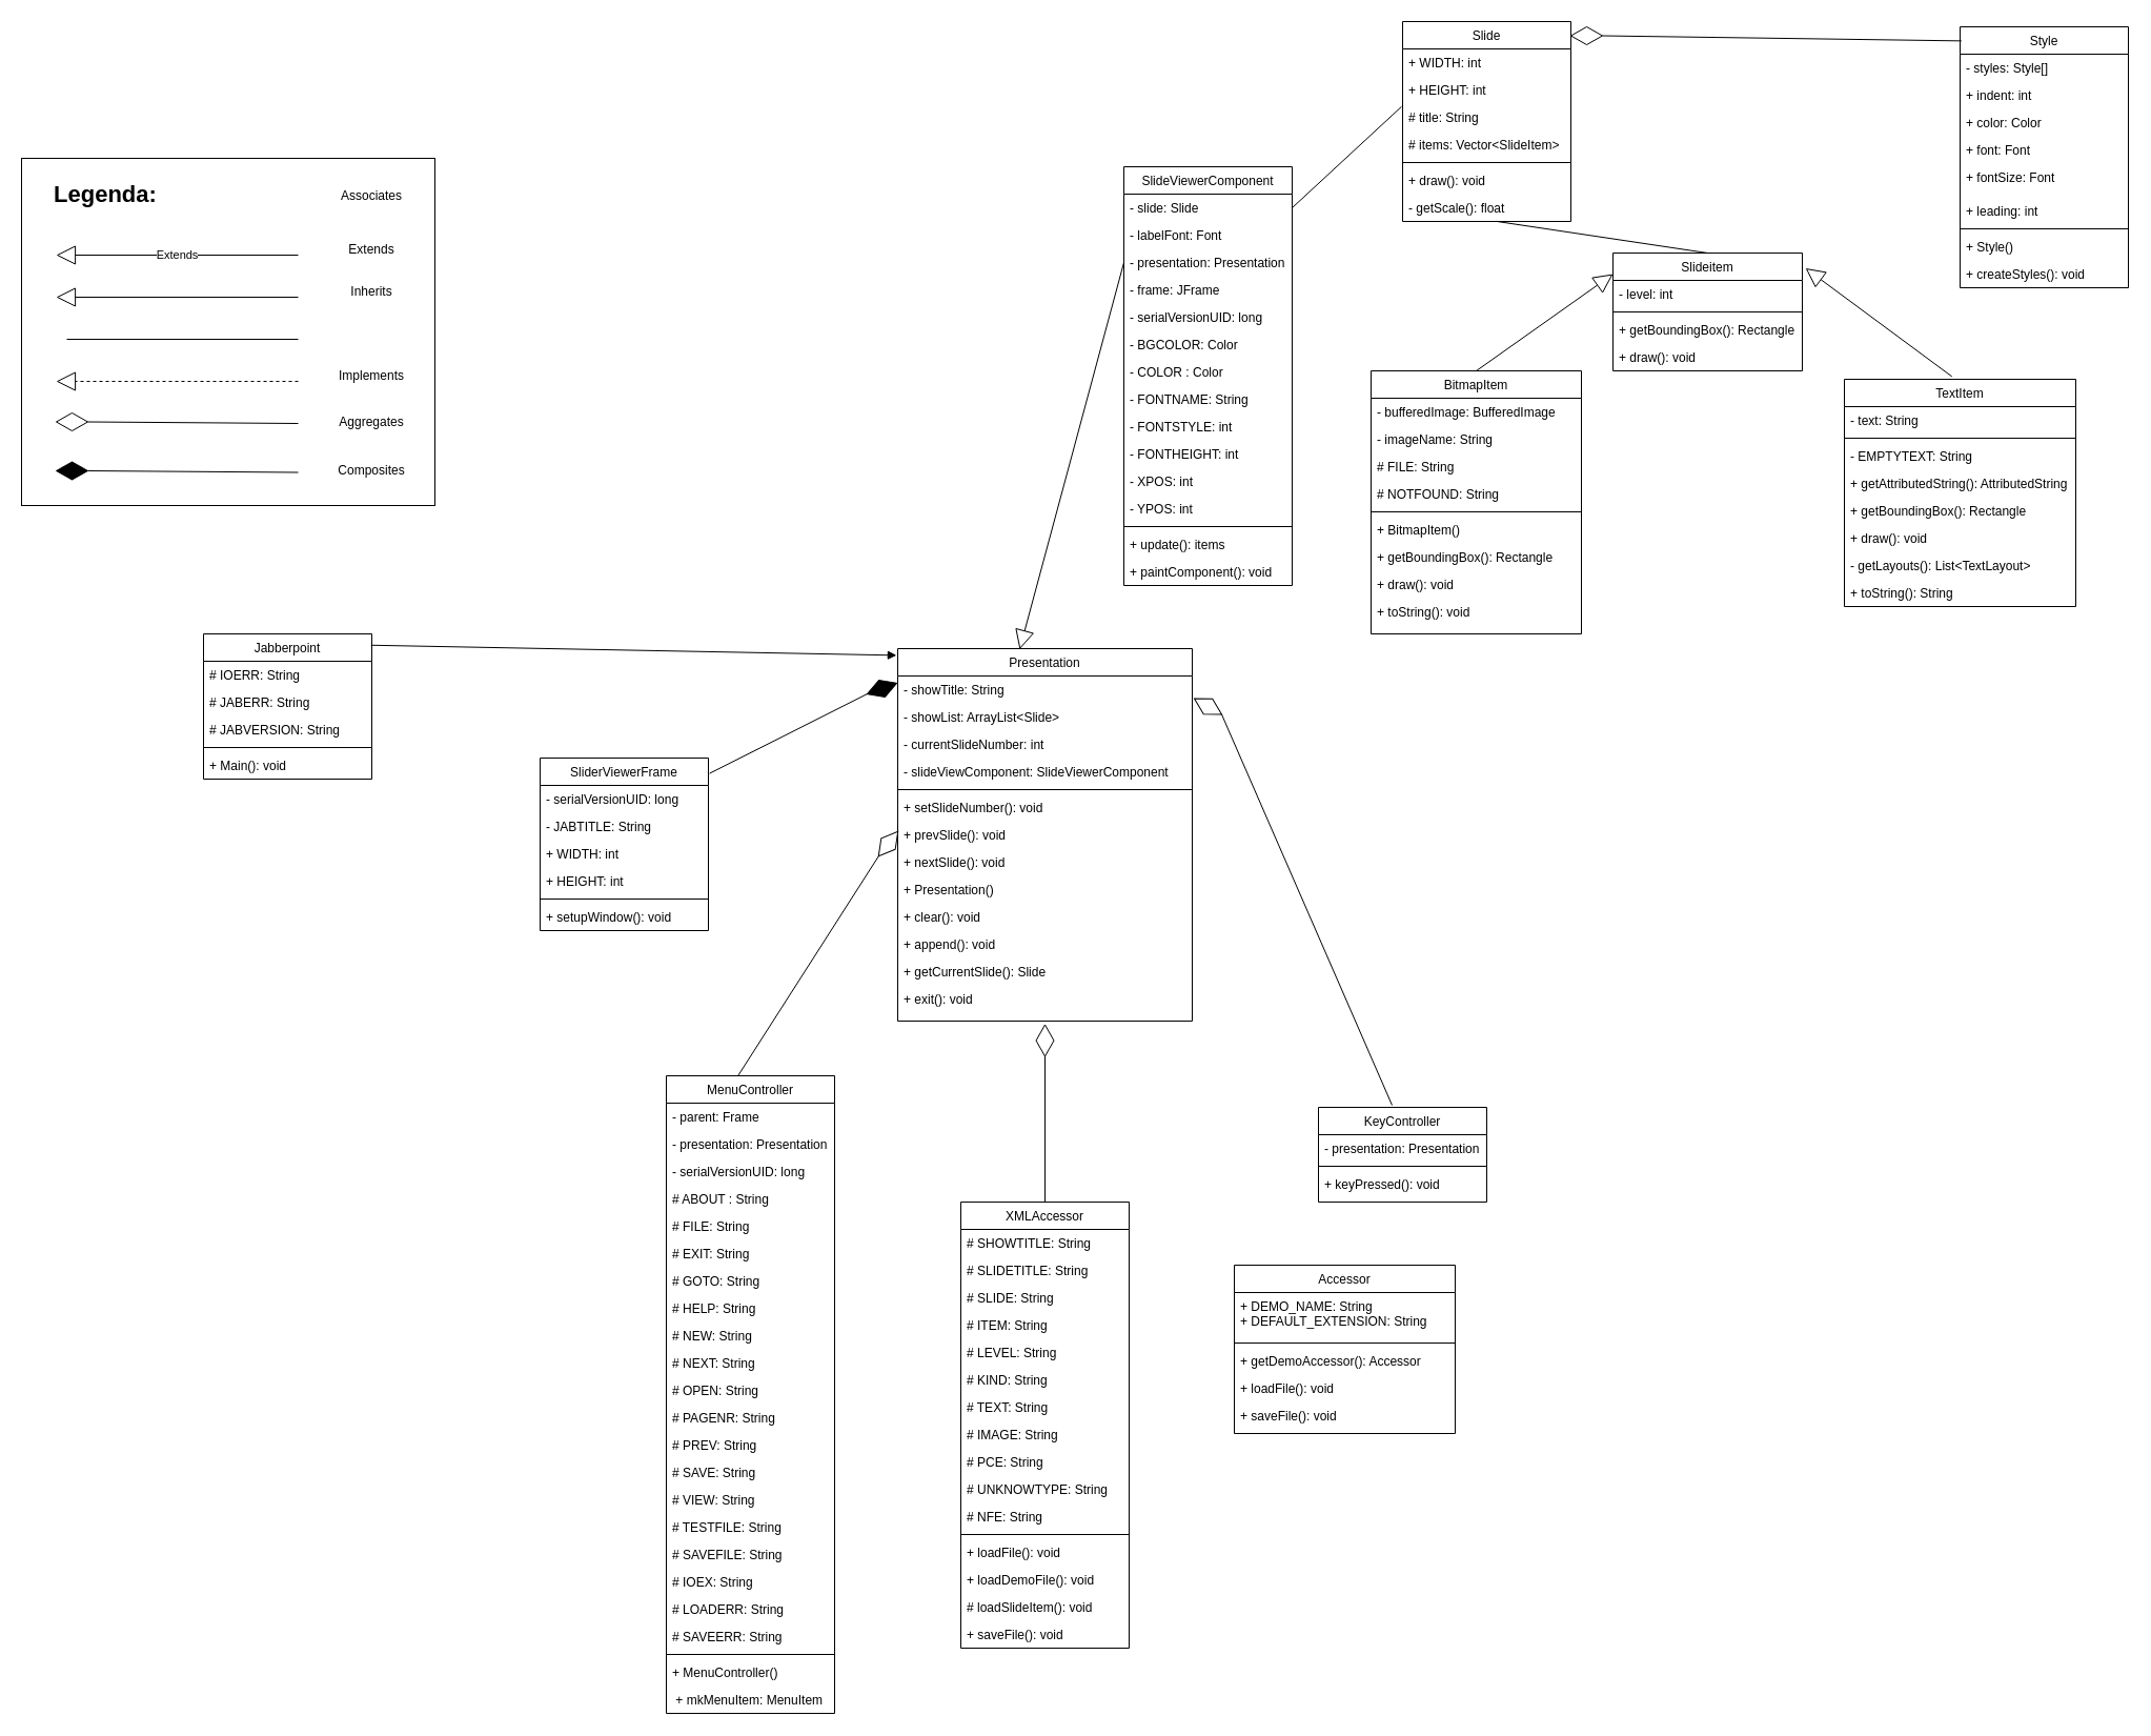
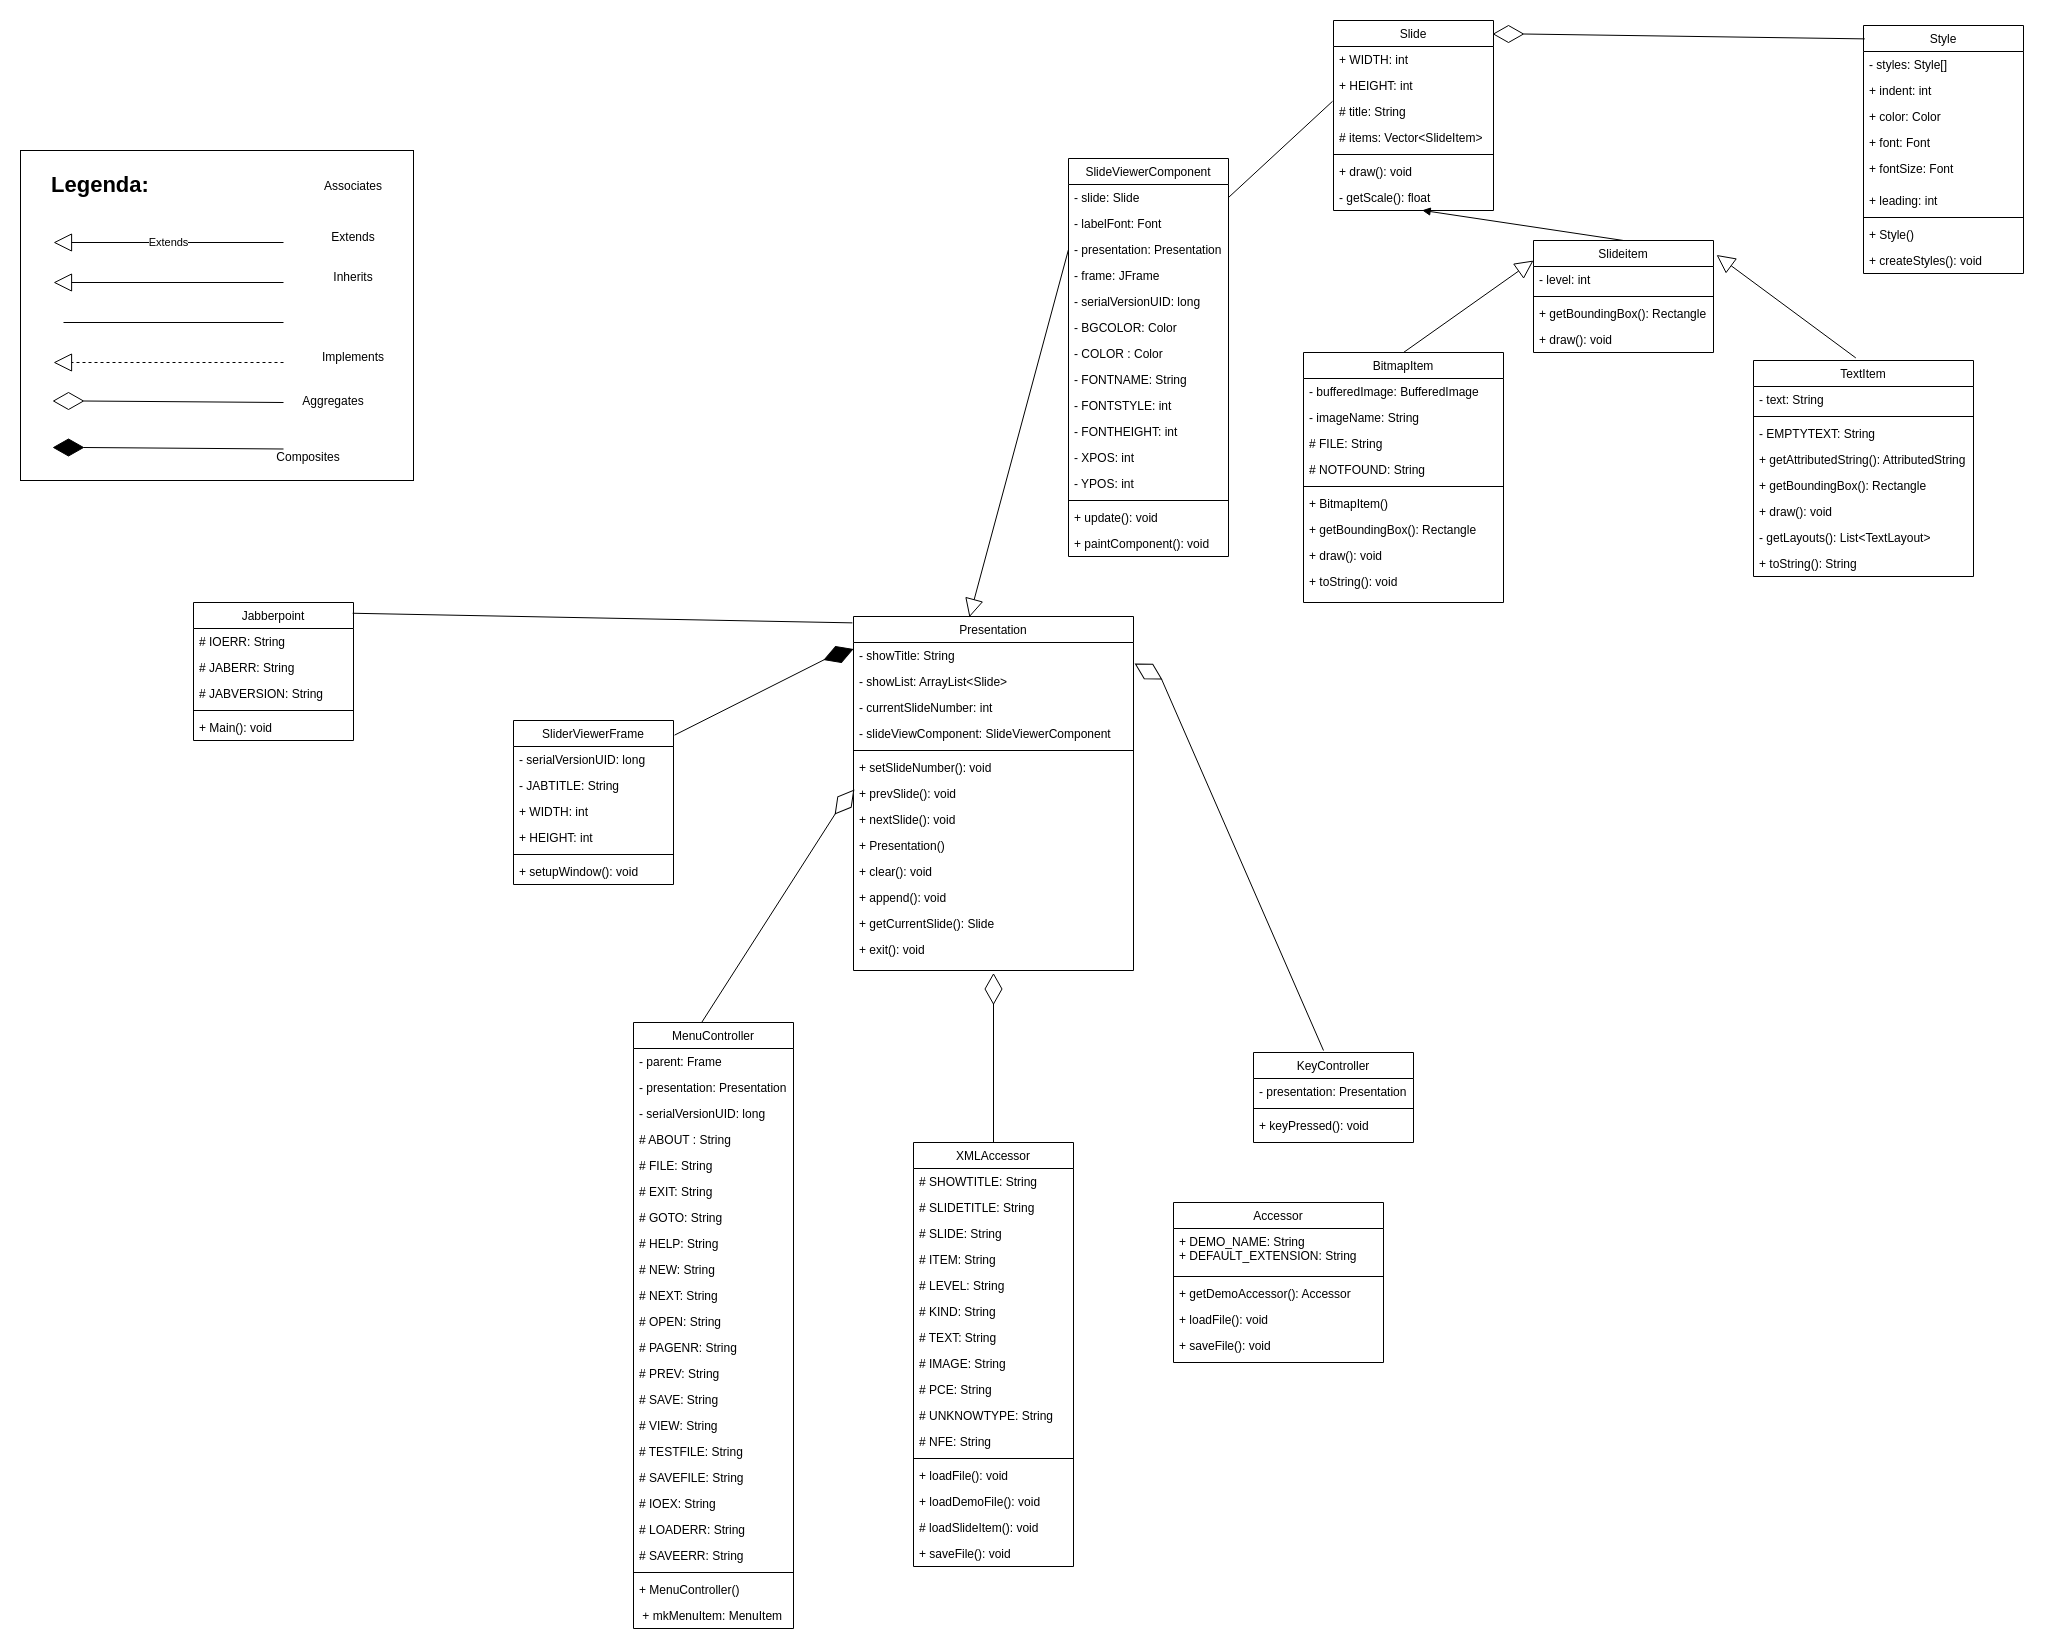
- <mxCell id="152" value="" style="endArrow=none;html=1;rounded=0;strokeColor=default;entryX=0.554;entryY=0.993;entryDx=0;entryDy=0;entryPerimeter=0;exitX=0.5;exitY=0;exitDx=0;exitDy=0;" parent="1" source="17" target="16" edge="1"><mxGeometry width="50" height="50" relative="1" as="geometry"><mxPoint x="583" y="-220" as="sourcePoint" /><mxPoint x="1443" y="340" as="targetPoint" /></mxGeometry></mxCell>
+ <mxCell id="152" value="" style="endArrow=block;html=1;rounded=0;strokeColor=default;entryX=0.554;entryY=0.993;entryDx=0;entryDy=0;entryPerimeter=0;exitX=0.5;exitY=0;exitDx=0;exitDy=0;" parent="1" source="17" target="16" edge="1"><mxGeometry width="50" height="50" relative="1" as="geometry"><mxPoint x="583" y="-220" as="sourcePoint" /><mxPoint x="1443" y="340" as="targetPoint" /></mxGeometry></mxCell>
- <mxCell id="147" value="Aggregates" style="text;html=1;strokeColor=none;fillColor=none;align=center;verticalAlign=middle;whiteSpace=wrap;rounded=0;" parent="1" vertex="1"><mxGeometry x="323" y="385.5" width="60" height="30" as="geometry" /></mxCell>
+ <mxCell id="147" value="Aggregates" style="text;html=1;strokeColor=none;fillColor=none;align=center;verticalAlign=middle;whiteSpace=wrap;rounded=0;" parent="1" vertex="1"><mxGeometry x="303" y="385.5" width="60" height="30" as="geometry" /></mxCell>
- <mxCell id="157" value="Composites" style="text;html=1;strokeColor=none;fillColor=none;align=center;verticalAlign=middle;whiteSpace=wrap;rounded=0;" parent="1" vertex="1"><mxGeometry x="323" y="432" width="60" height="30" as="geometry" /></mxCell>
+ <mxCell id="157" value="Composites" style="text;html=1;strokeColor=none;fillColor=none;align=center;verticalAlign=middle;whiteSpace=wrap;rounded=0;" parent="1" vertex="1"><mxGeometry x="278" y="442" width="60" height="30" as="geometry" /></mxCell>
- <mxCell id="85" value="+ update(): items" style="text;align=left;verticalAlign=top;spacingLeft=4;spacingRight=4;overflow=hidden;rotatable=0;points=[[0,0.5],[1,0.5]];portConstraint=eastwest;" parent="71" vertex="1"><mxGeometry y="346" width="160" height="26" as="geometry" /></mxCell>
+ <mxCell id="85" value="+ update(): void" style="text;align=left;verticalAlign=top;spacingLeft=4;spacingRight=4;overflow=hidden;rotatable=0;points=[[0,0.5],[1,0.5]];portConstraint=eastwest;" parent="71" vertex="1"><mxGeometry y="346" width="160" height="26" as="geometry" /></mxCell>
- <mxCell id="154" value="" style="endArrow=block;html=1;rounded=0;strokeColor=default;exitX=0.995;exitY=0.078;exitDx=0;exitDy=0;exitPerimeter=0;entryX=-0.004;entryY=0.018;entryDx=0;entryDy=0;entryPerimeter=0;" parent="1" source="3" target="57" edge="1"><mxGeometry width="50" height="50" relative="1" as="geometry"><mxPoint x="473" y="392" as="sourcePoint" /><mxPoint x="897" y="616" as="targetPoint" /></mxGeometry></mxCell>
+ <mxCell id="154" value="" style="endArrow=none;html=1;rounded=0;strokeColor=default;exitX=0.995;exitY=0.078;exitDx=0;exitDy=0;exitPerimeter=0;entryX=-0.004;entryY=0.018;entryDx=0;entryDy=0;entryPerimeter=0;" parent="1" source="3" target="57" edge="1"><mxGeometry width="50" height="50" relative="1" as="geometry"><mxPoint x="473" y="392" as="sourcePoint" /><mxPoint x="897" y="616" as="targetPoint" /></mxGeometry></mxCell>
